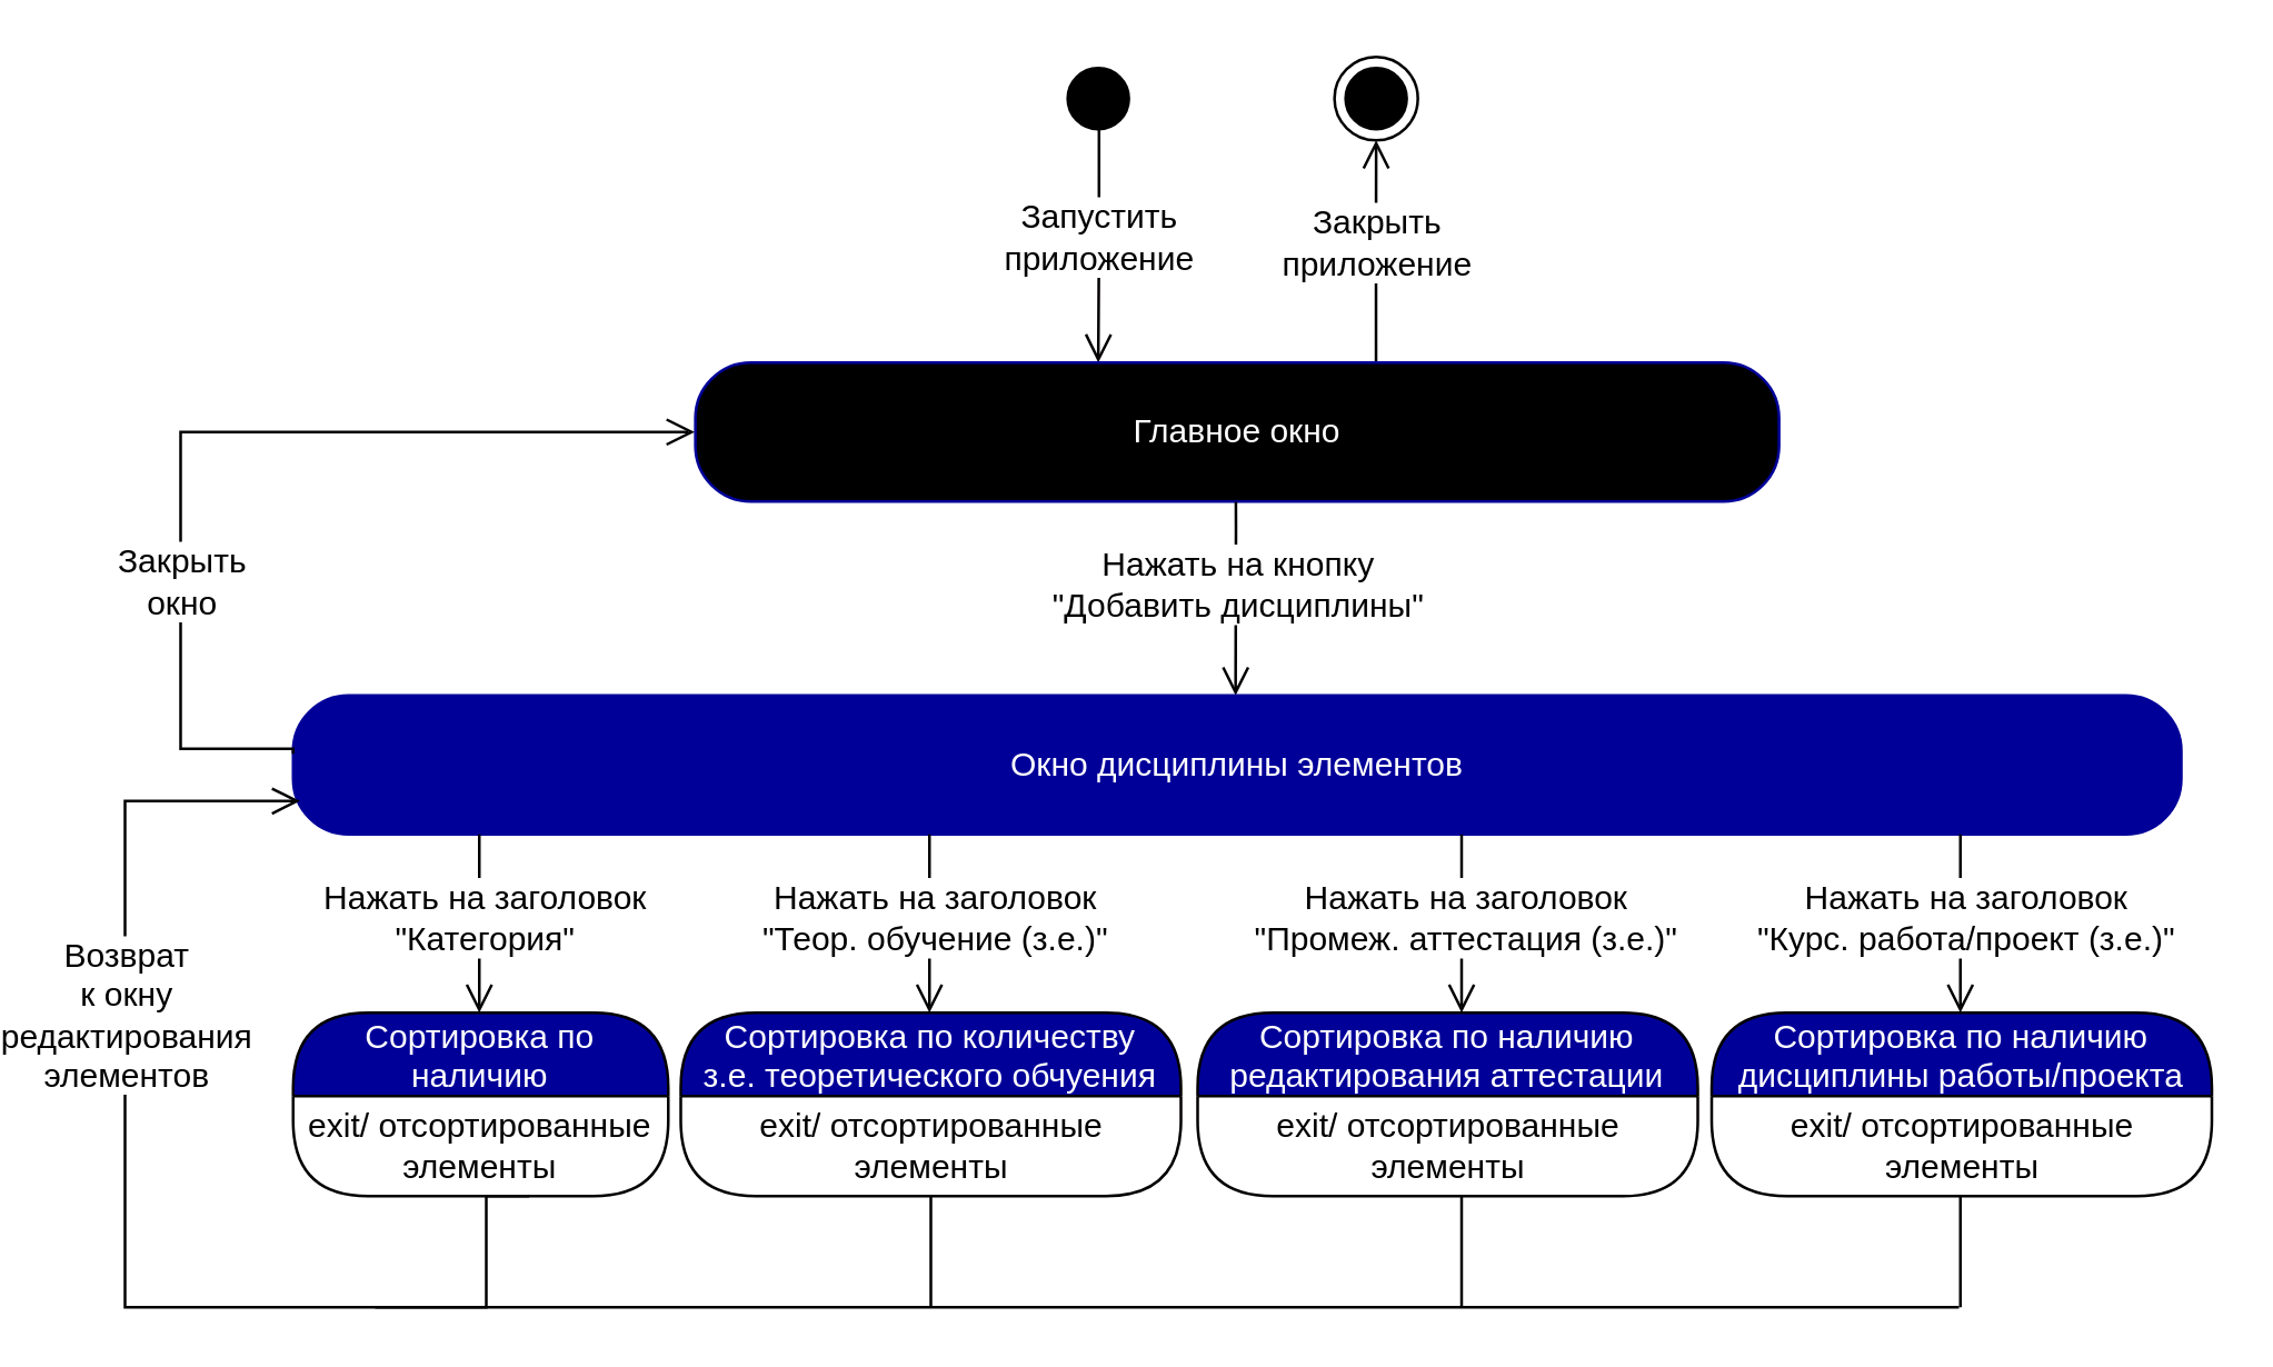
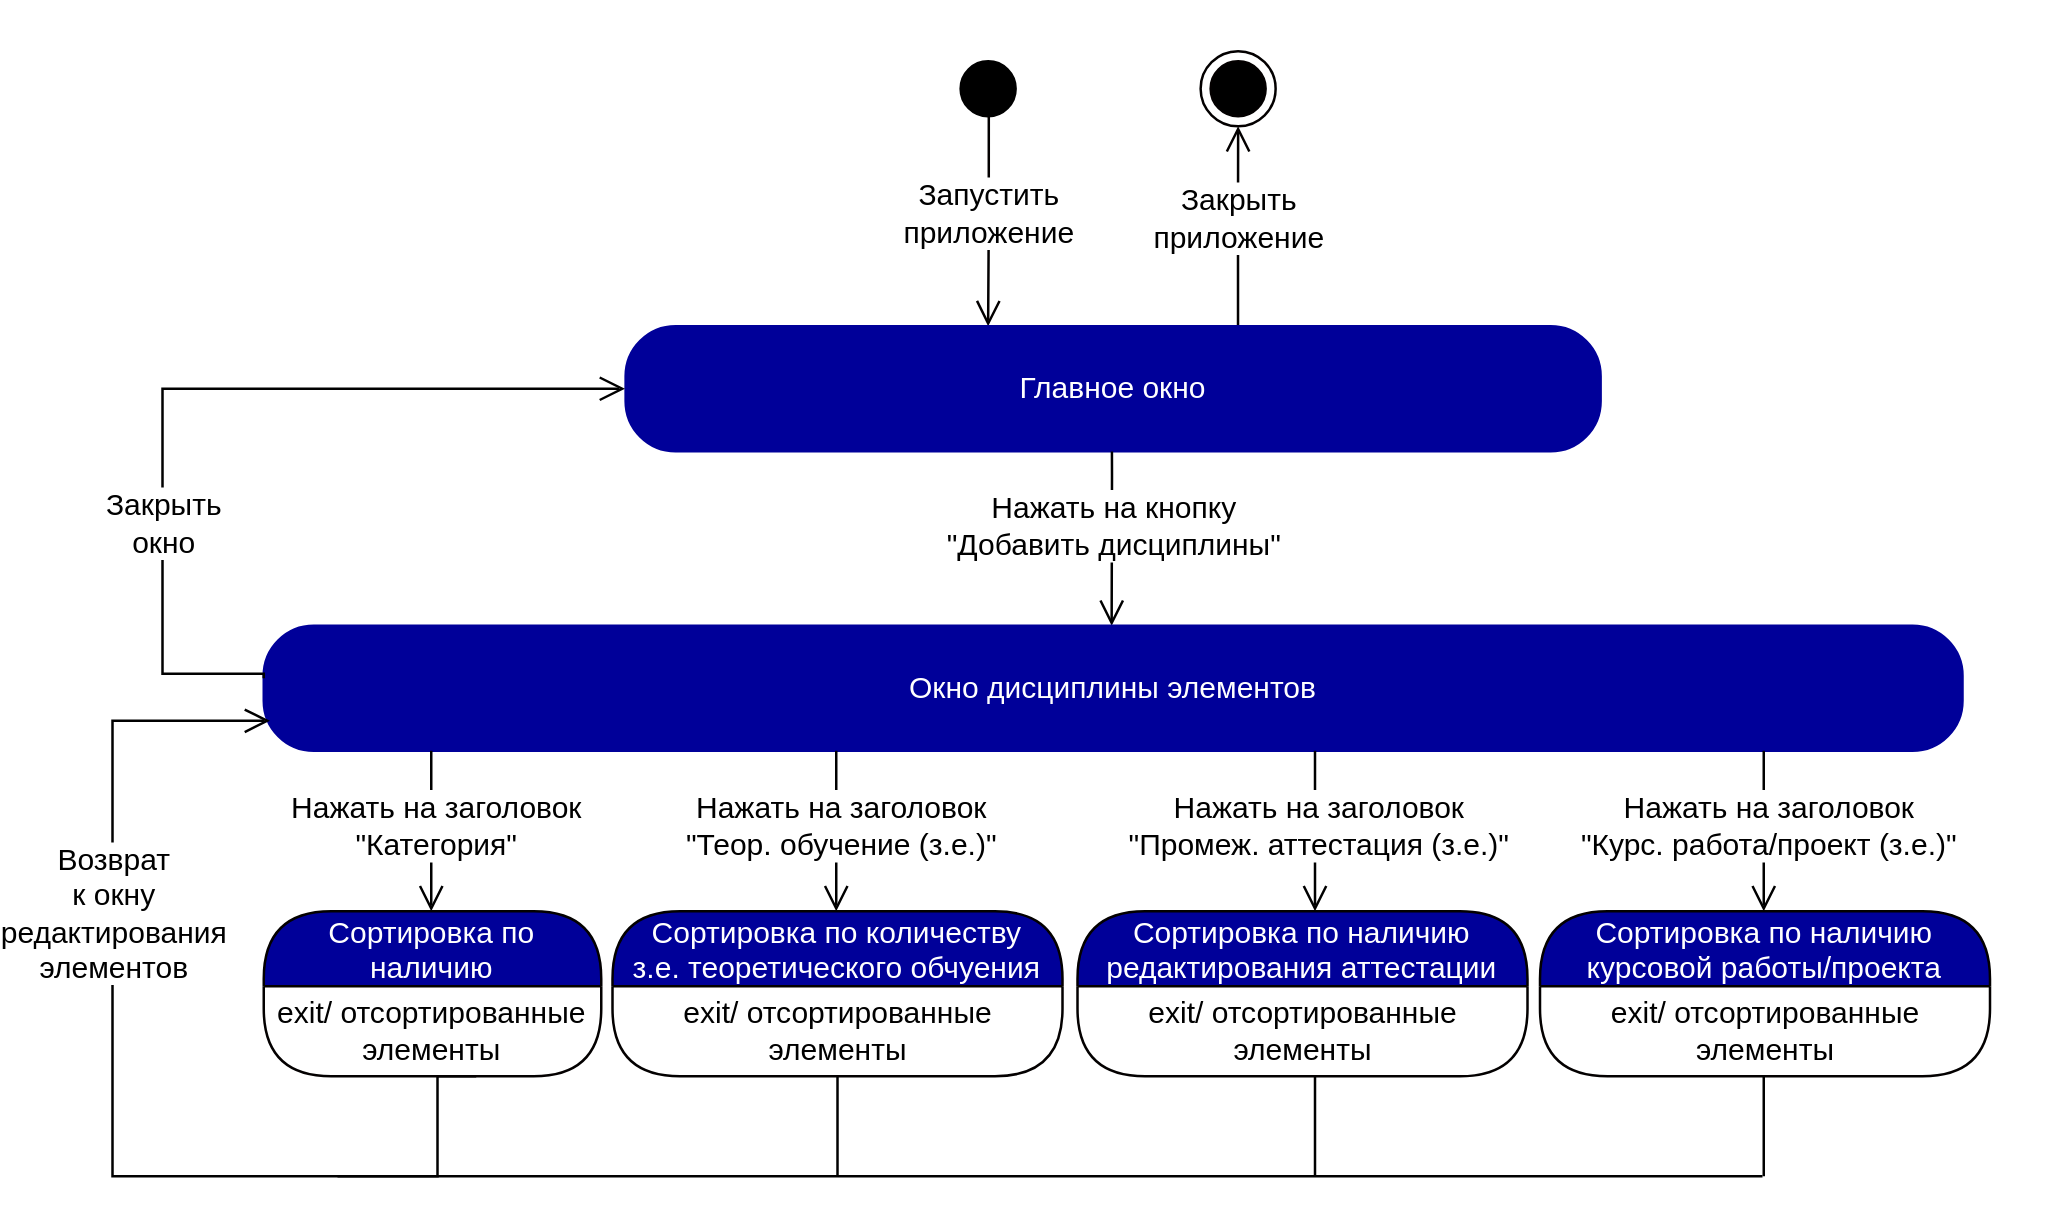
- <mxCell id="6" value="Главное окно" style="rounded=1;whiteSpace=wrap;html=1;arcSize=40;fontColor=#FFFFFF;fillColor=#000000;strokeColor=#000099;" parent="1" vertex="1"><mxGeometry x="225.75" y="130" width="390" height="50" as="geometry" /></mxCell>
+ <mxCell id="6" value="Главное окно" style="rounded=1;whiteSpace=wrap;html=1;arcSize=40;fontColor=#FFFFFF;fillColor=#000099;strokeColor=#000099;" parent="1" vertex="1"><mxGeometry x="225.75" y="130" width="390" height="50" as="geometry" /></mxCell>
- <mxCell id="29" value="Сортировка по наличию &#10;дисциплины работы/проекта" style="swimlane;fontStyle=0;align=center;verticalAlign=middle;childLayout=stackLayout;horizontal=1;startSize=30;horizontalStack=0;resizeParent=0;resizeLast=1;container=0;fontColor=#FFFFFF;collapsible=0;rounded=1;arcSize=30;strokeColor=#030000;fillColor=#000099;swimlaneFillColor=#FFFFFF;dropTarget=0;fontSize=12;" parent="1" vertex="1"><mxGeometry x="591.5" y="364" width="180" height="66" as="geometry" /></mxCell>
+ <mxCell id="29" value="Сортировка по наличию &#10;курсовой работы/проекта" style="swimlane;fontStyle=0;align=center;verticalAlign=middle;childLayout=stackLayout;horizontal=1;startSize=30;horizontalStack=0;resizeParent=0;resizeLast=1;container=0;fontColor=#FFFFFF;collapsible=0;rounded=1;arcSize=30;strokeColor=#030000;fillColor=#000099;swimlaneFillColor=#FFFFFF;dropTarget=0;fontSize=12;" parent="1" vertex="1"><mxGeometry x="591.5" y="364" width="180" height="66" as="geometry" /></mxCell>
